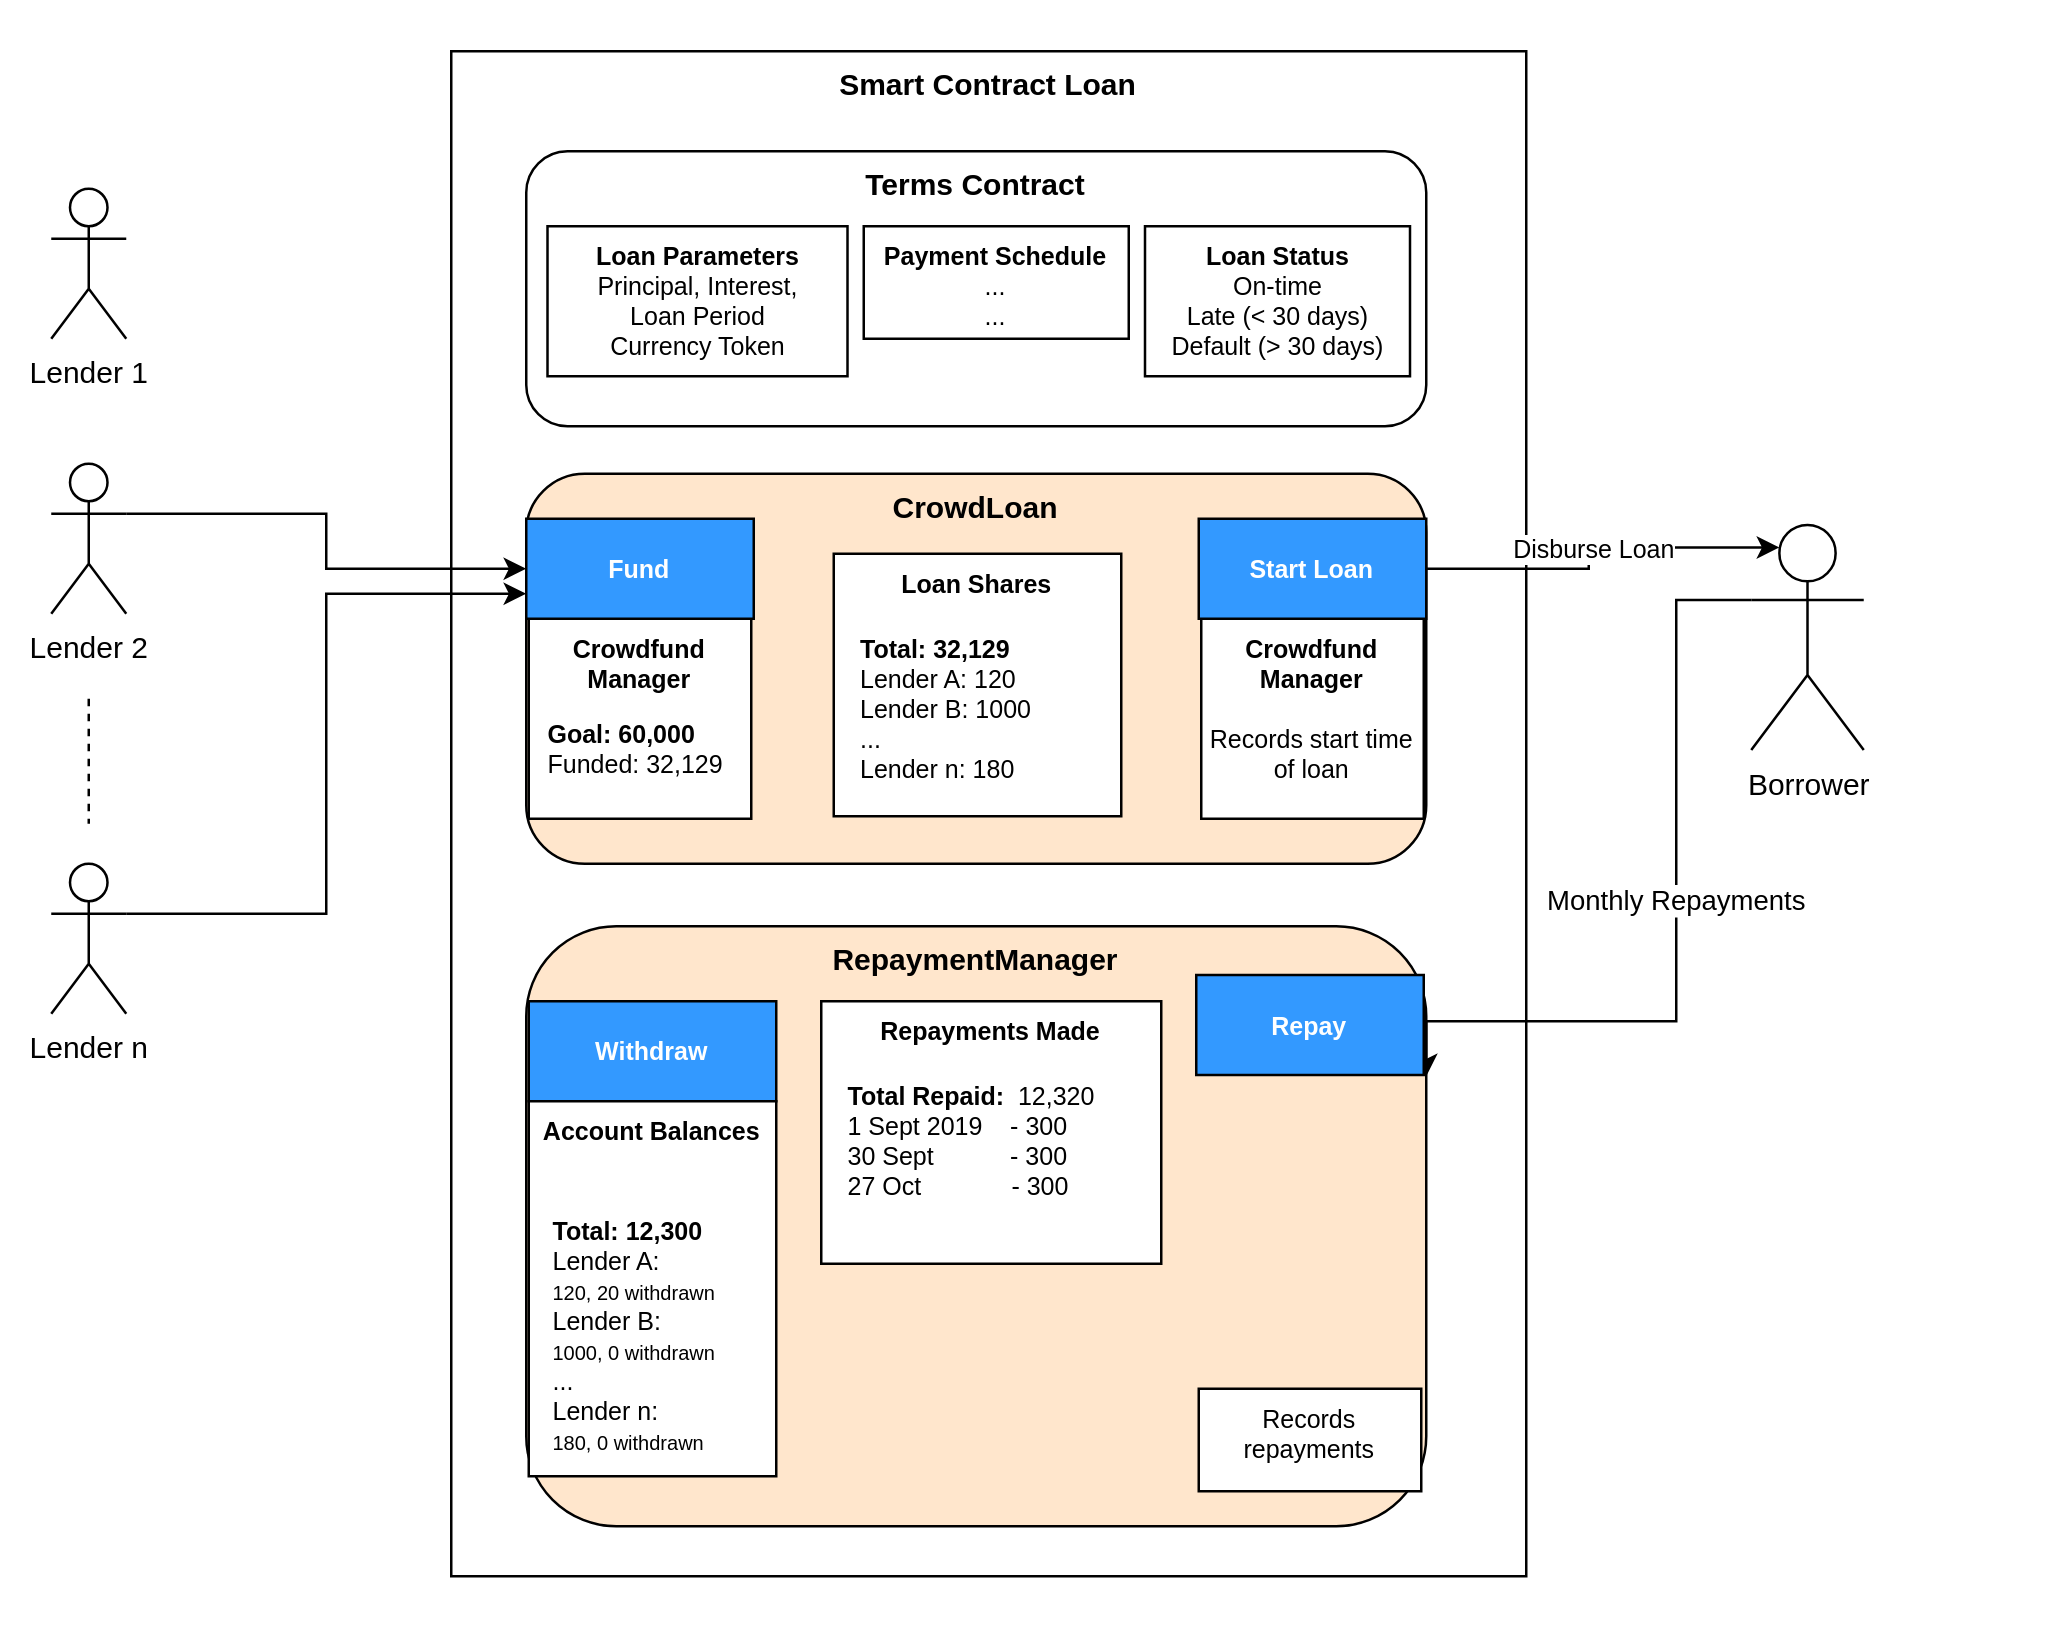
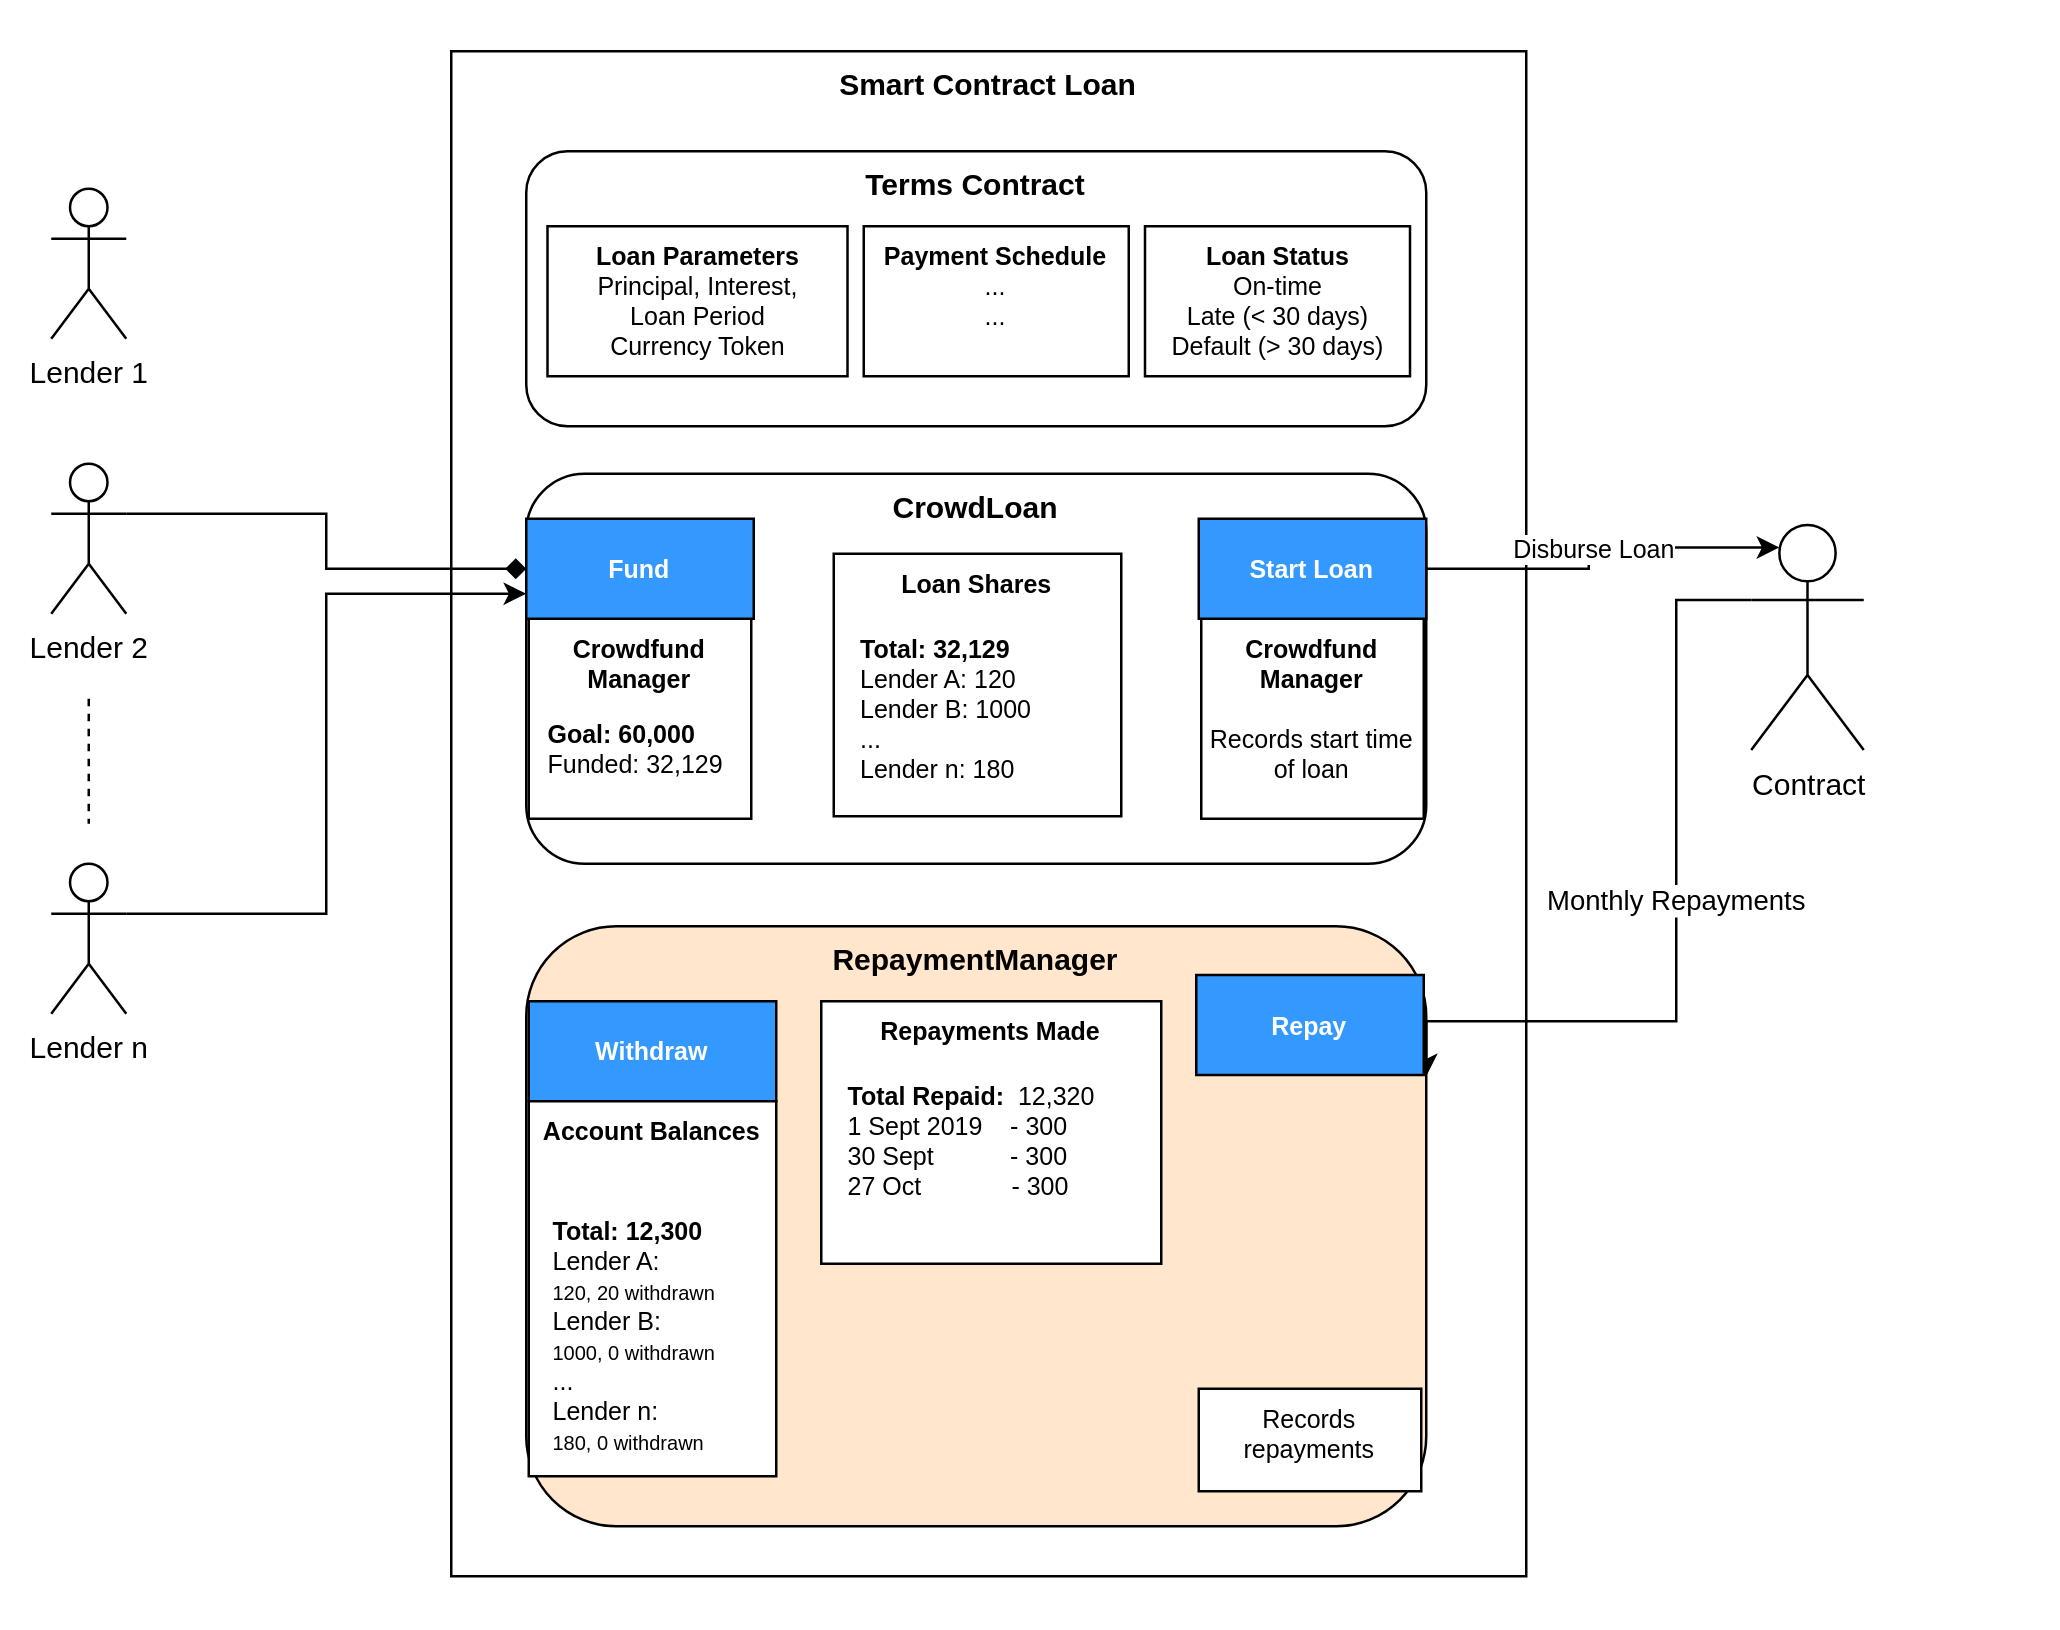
- <mxCell id="14" value="&lt;b&gt;Payment Schedule&lt;br&gt;&lt;/b&gt;...&lt;br&gt;..." style="rounded=0;whiteSpace=wrap;html=1;fontSize=10;align=center;verticalAlign=top;" vertex="1" parent="1"><mxGeometry x="345" y="90" width="106" height="45" as="geometry" /></mxCell>
+ <mxCell id="14" value="&lt;b&gt;Payment Schedule&lt;br&gt;&lt;/b&gt;...&lt;br&gt;..." style="rounded=0;whiteSpace=wrap;html=1;fontSize=10;align=center;verticalAlign=top;" vertex="1" parent="1"><mxGeometry x="345" y="90" width="106" height="60" as="geometry" /></mxCell>
- <mxCell id="18" value="&lt;b&gt;CrowdLoan&lt;/b&gt;" style="rounded=1;whiteSpace=wrap;html=1;verticalAlign=top;fillColor=#ffe6cc;" vertex="1" parent="1"><mxGeometry x="210" y="189" width="360" height="156" as="geometry" /></mxCell>
+ <mxCell id="18" value="&lt;b&gt;CrowdLoan&lt;/b&gt;" style="rounded=1;whiteSpace=wrap;html=1;verticalAlign=top;" vertex="1" parent="1"><mxGeometry x="210" y="189" width="360" height="156" as="geometry" /></mxCell>
- <mxCell id="4" style="edgeStyle=orthogonalEdgeStyle;rounded=0;orthogonalLoop=1;jettySize=auto;html=1;exitX=1;exitY=0.333;exitDx=0;exitDy=0;exitPerimeter=0;fontSize=10;entryX=0;entryY=0.5;entryDx=0;entryDy=0;" edge="1" parent="1" source="5" target="25"><mxGeometry relative="1" as="geometry"><Array as="points"><mxPoint x="130" y="205" /><mxPoint x="130" y="227" /></Array></mxGeometry></mxCell>
+ <mxCell id="4" style="edgeStyle=orthogonalEdgeStyle;rounded=0;orthogonalLoop=1;jettySize=auto;html=1;exitX=1;exitY=0.333;exitDx=0;exitDy=0;exitPerimeter=0;fontSize=10;entryX=0;entryY=0.5;entryDx=0;entryDy=0;endArrow=diamond;" edge="1" parent="1" source="5" target="25"><mxGeometry relative="1" as="geometry"><Array as="points"><mxPoint x="130" y="205" /><mxPoint x="130" y="227" /></Array></mxGeometry></mxCell>
- <mxCell id="10" value="Borrower" style="shape=umlActor;verticalLabelPosition=bottom;labelBackgroundColor=#ffffff;verticalAlign=top;html=1;outlineConnect=0;" vertex="1" parent="1"><mxGeometry x="700" y="209.5" width="45" height="90" as="geometry" /></mxCell>
+ <mxCell id="10" value="Contract" style="shape=umlActor;verticalLabelPosition=bottom;labelBackgroundColor=#ffffff;verticalAlign=top;html=1;outlineConnect=0;" vertex="1" parent="1"><mxGeometry x="700" y="209.5" width="45" height="90" as="geometry" /></mxCell>
